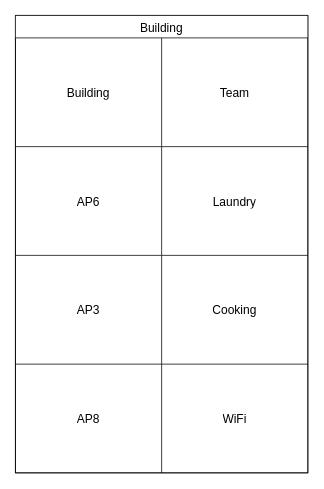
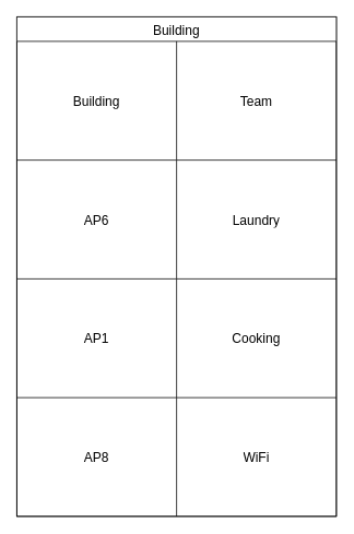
- <mxCell id="12" value="AP3" style="shape=partialRectangle;html=1;whiteSpace=wrap;connectable=0;strokeColor=inherit;overflow=hidden;fillColor=none;top=0;left=0;bottom=0;right=0;pointerEvents=1;fontSize=16;" vertex="1" parent="11"><mxGeometry width="195" height="145" as="geometry"><mxRectangle width="195" height="145" as="alternateBounds" /></mxGeometry></mxCell>
+ <mxCell id="12" value="AP1" style="shape=partialRectangle;html=1;whiteSpace=wrap;connectable=0;strokeColor=inherit;overflow=hidden;fillColor=none;top=0;left=0;bottom=0;right=0;pointerEvents=1;fontSize=16;" vertex="1" parent="11"><mxGeometry width="195" height="145" as="geometry"><mxRectangle width="195" height="145" as="alternateBounds" /></mxGeometry></mxCell>
